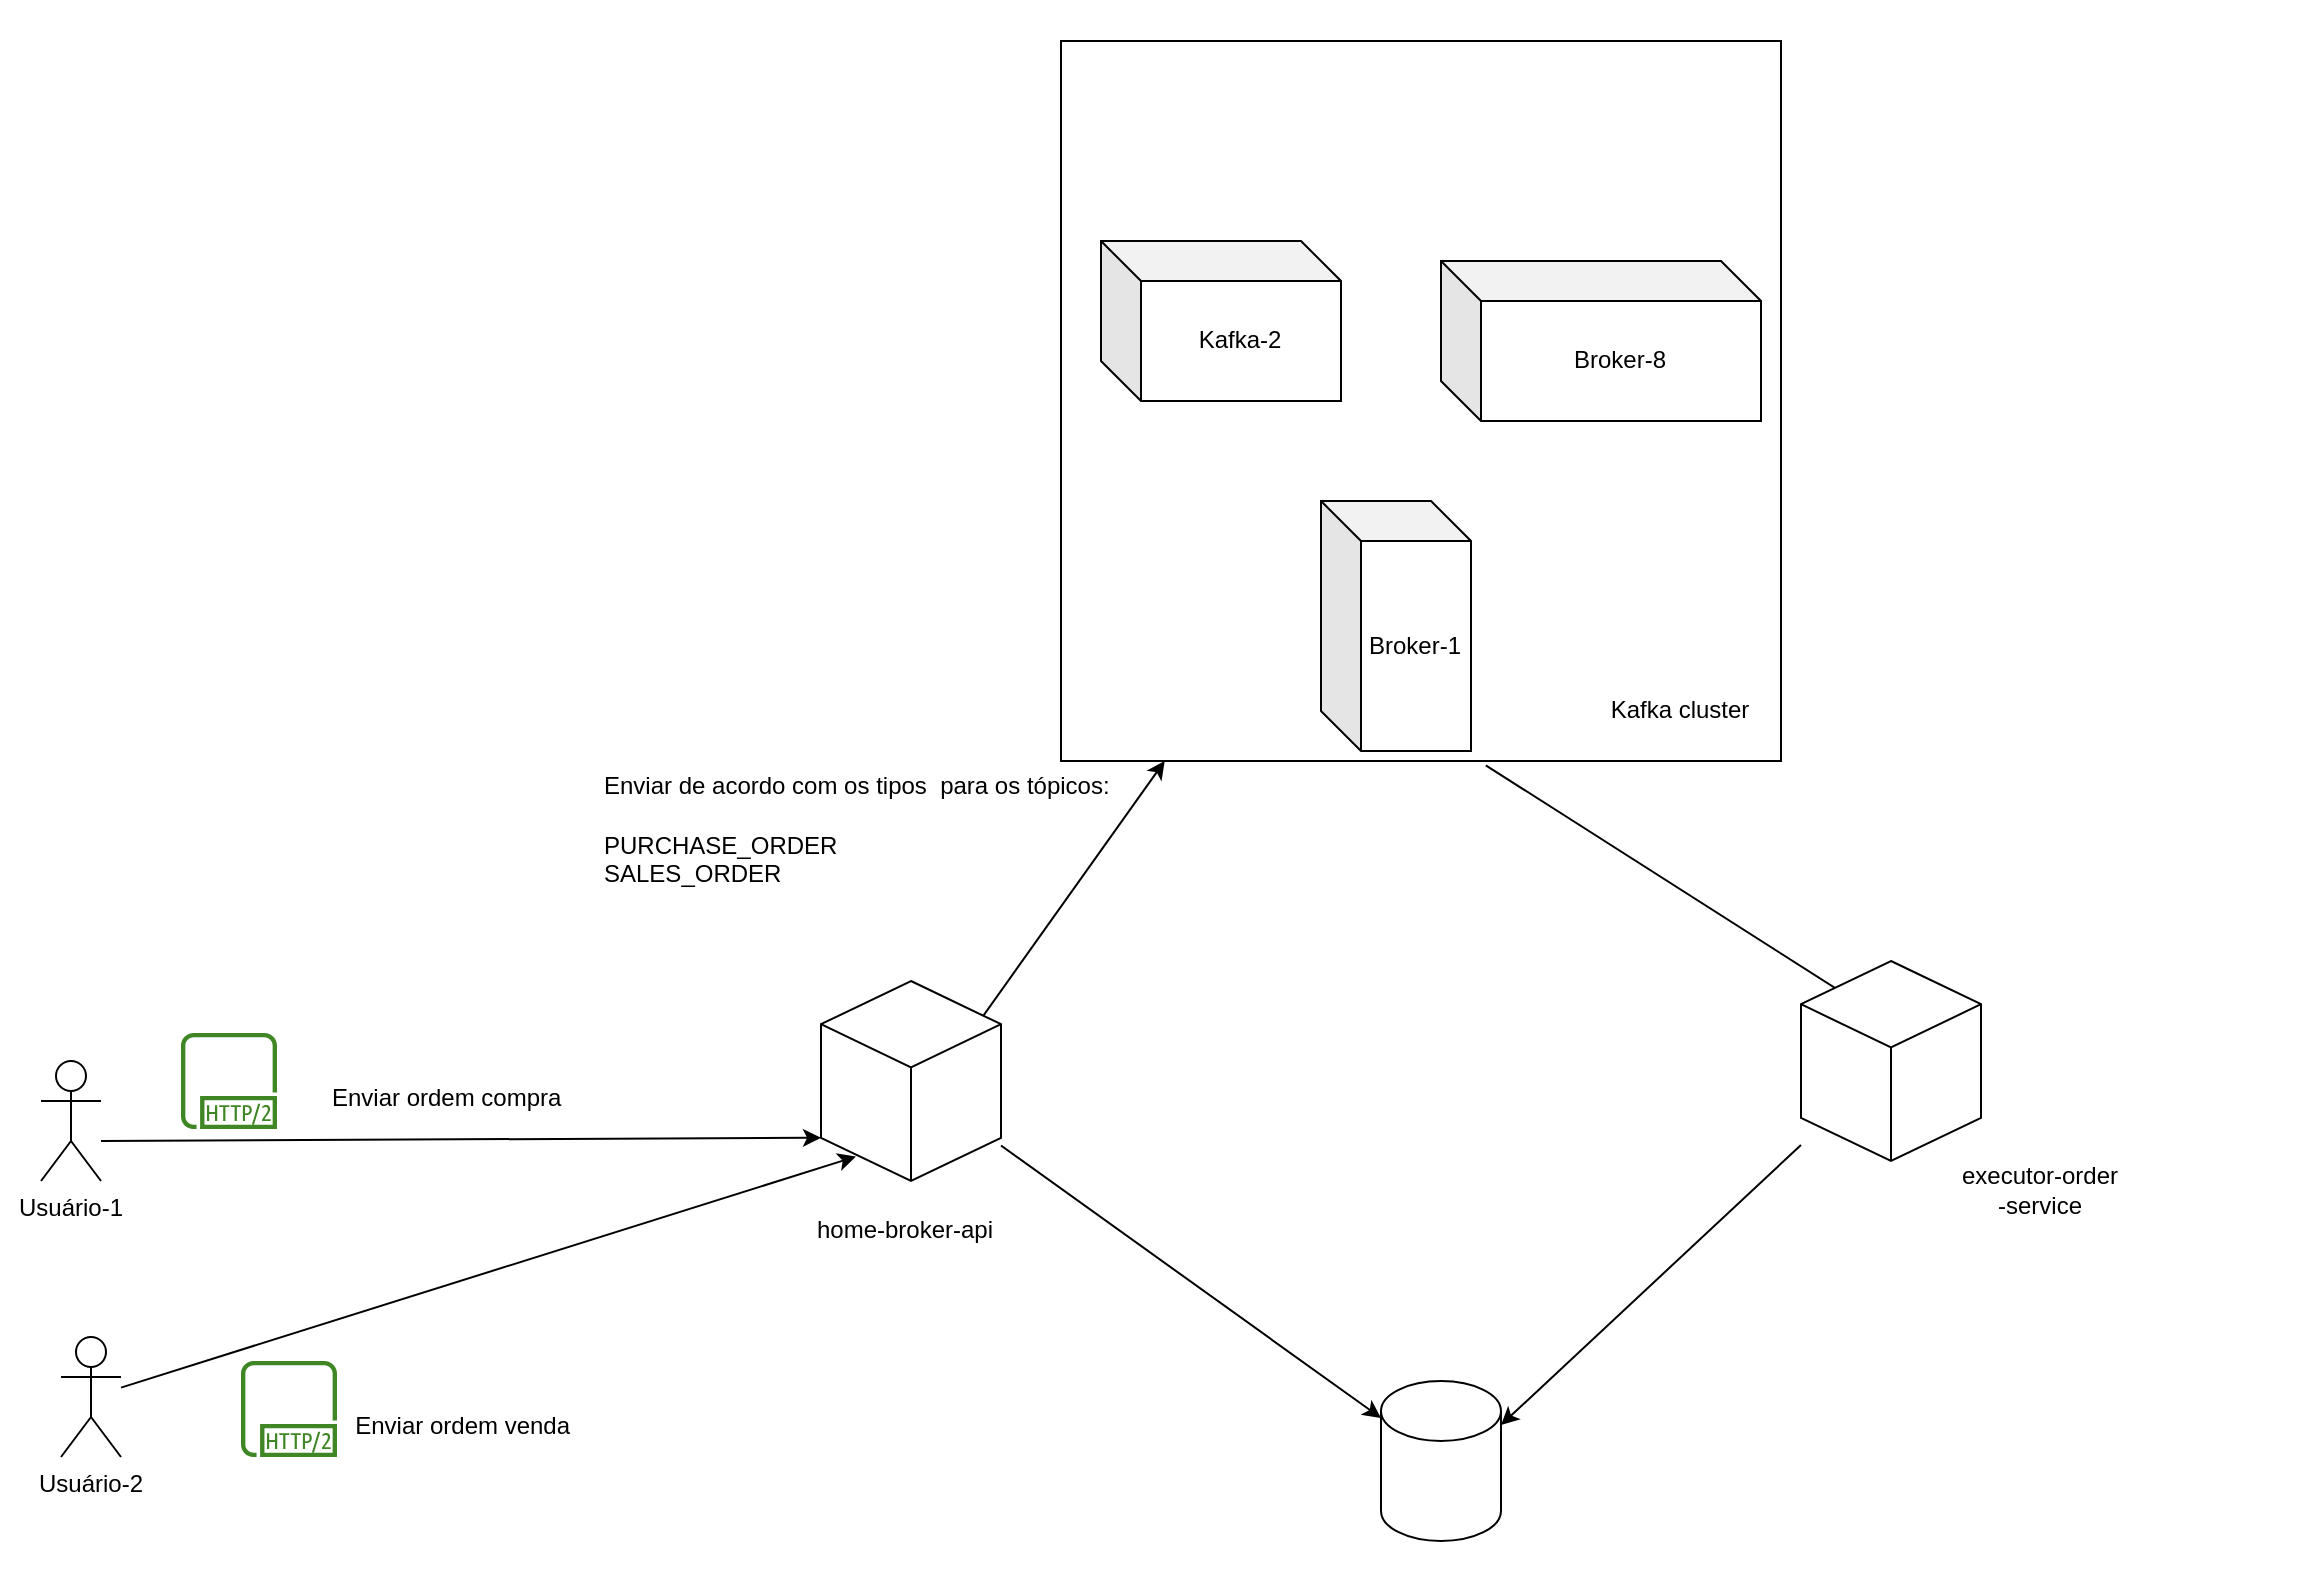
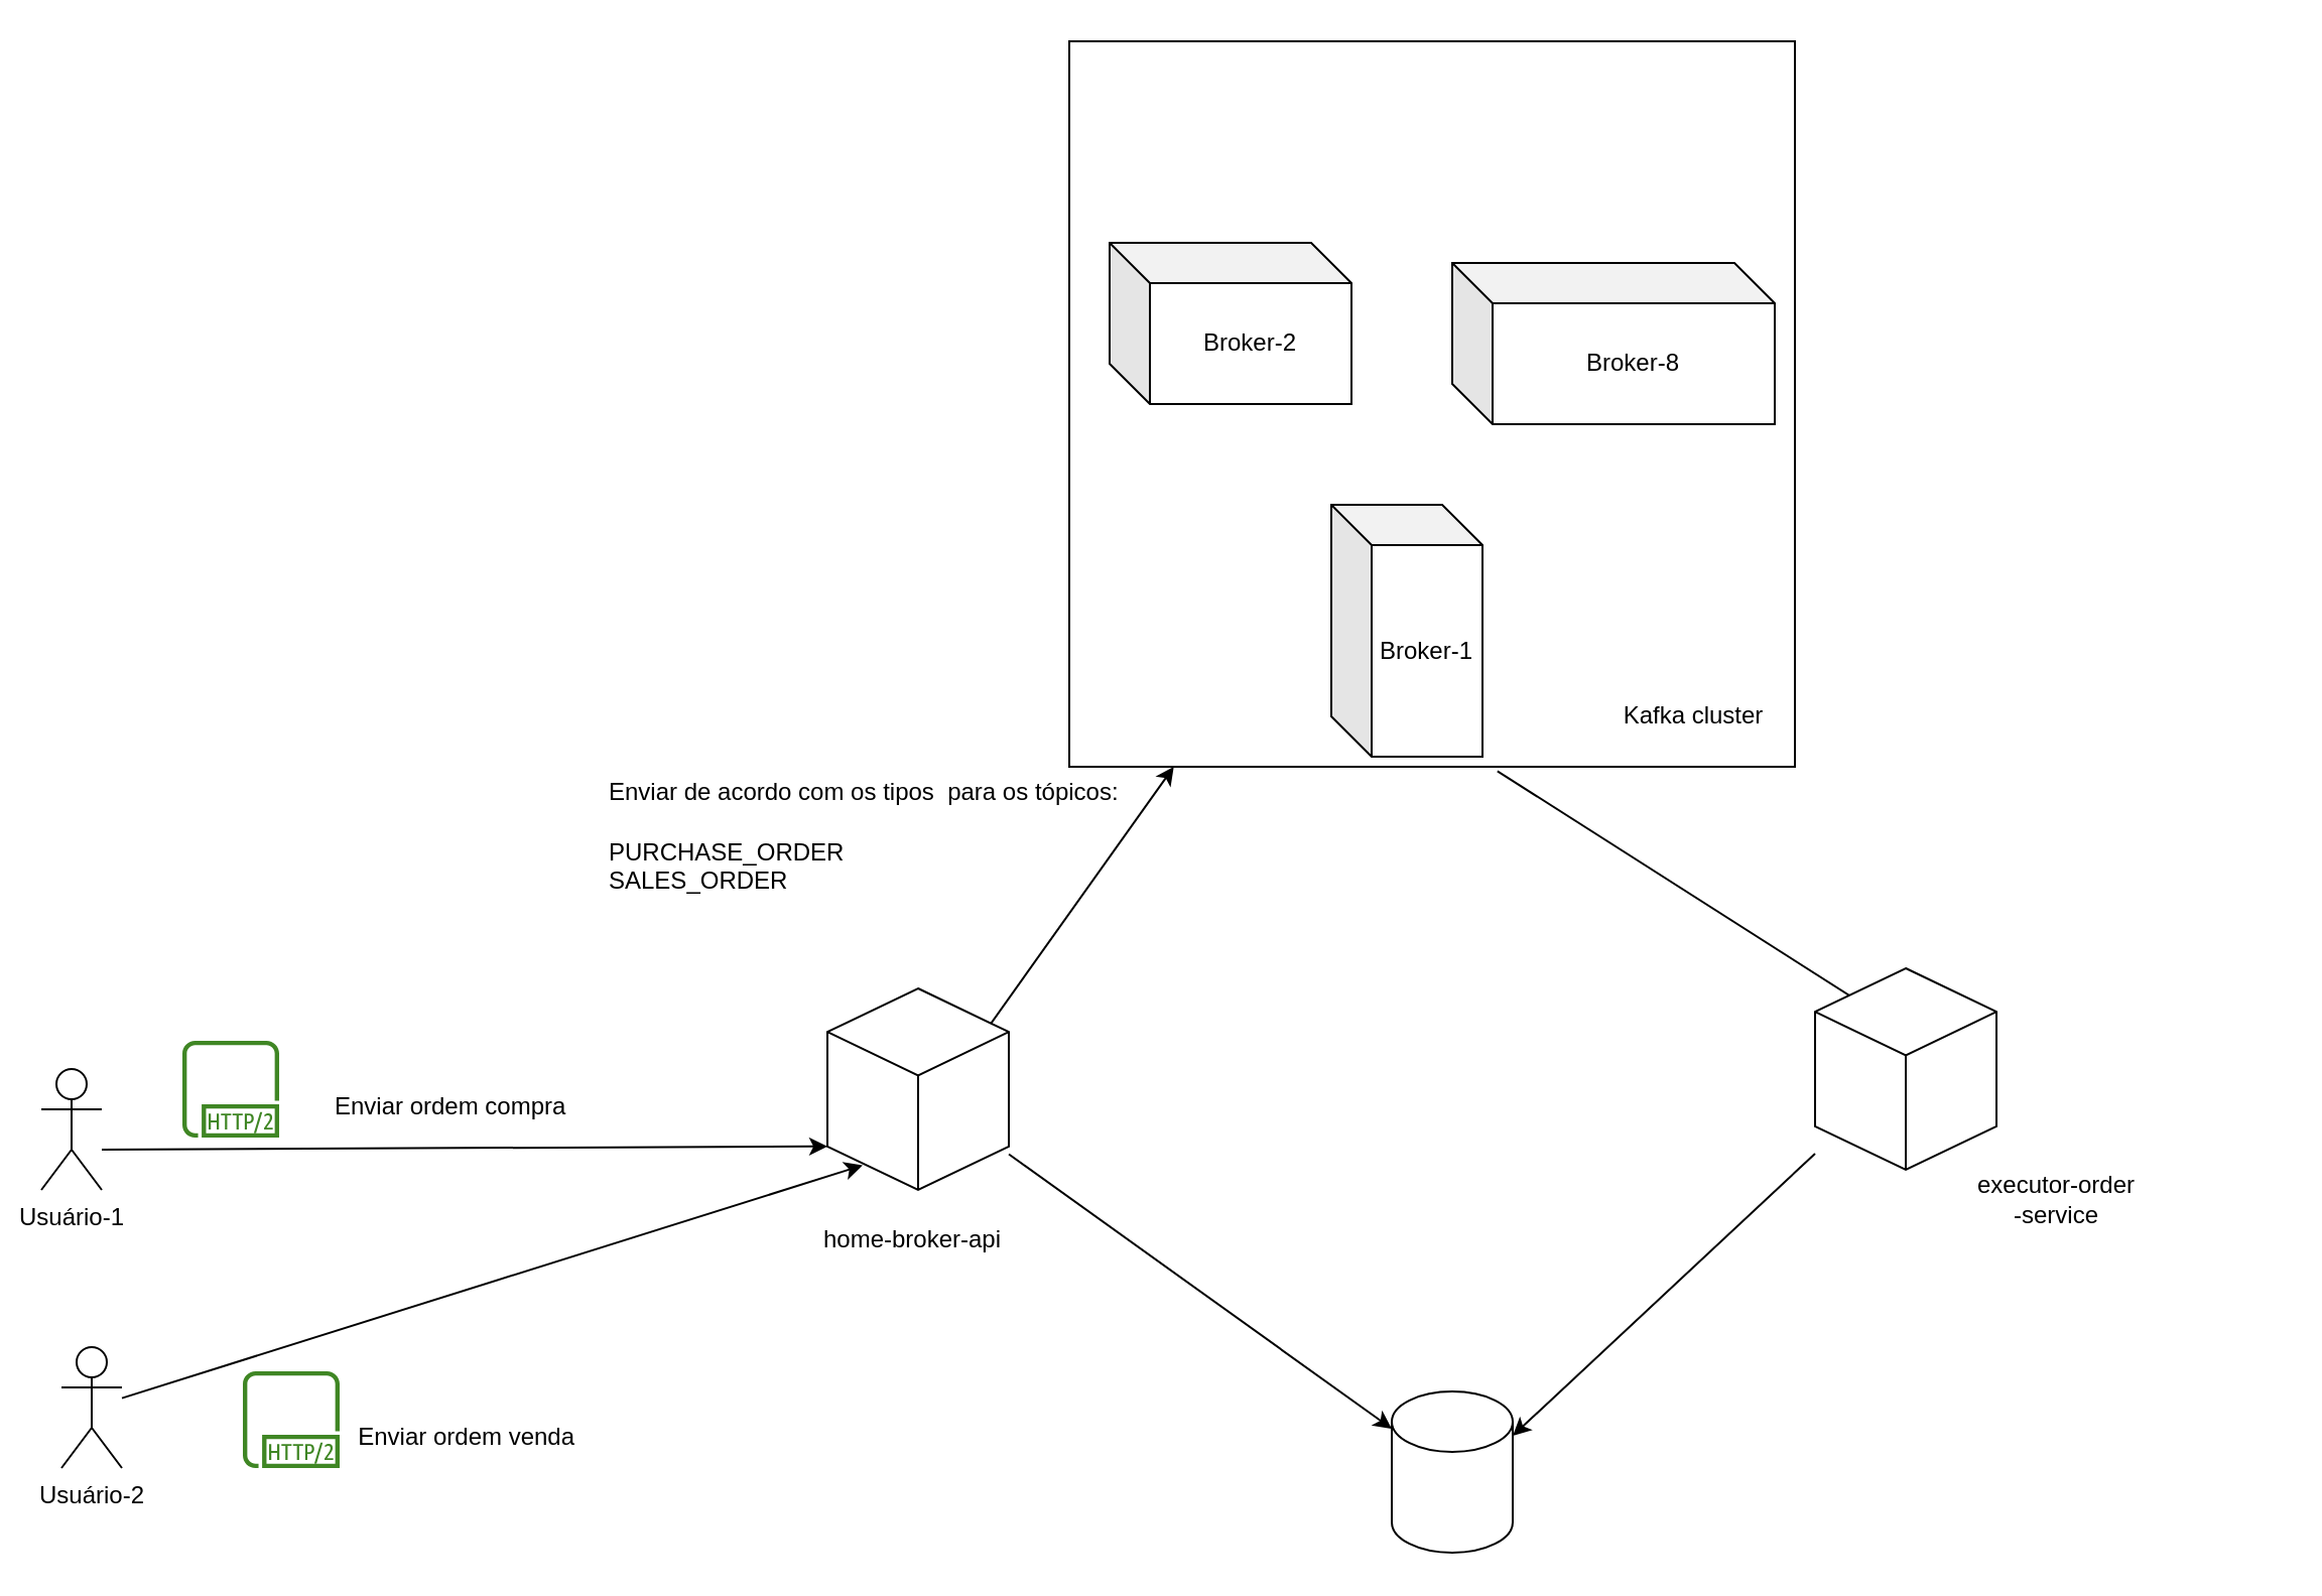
- <mxCell id="14" value="Kafka-2" style="shape=cube;whiteSpace=wrap;html=1;boundedLbl=1;backgroundOutline=1;darkOpacity=0.05;darkOpacity2=0.1;" parent="1" vertex="1"><mxGeometry x="550" y="120" width="120" height="80" as="geometry" /></mxCell>
+ <mxCell id="14" value="Broker-2" style="shape=cube;whiteSpace=wrap;html=1;boundedLbl=1;backgroundOutline=1;darkOpacity=0.05;darkOpacity2=0.1;" parent="1" vertex="1"><mxGeometry x="550" y="120" width="120" height="80" as="geometry" /></mxCell>
